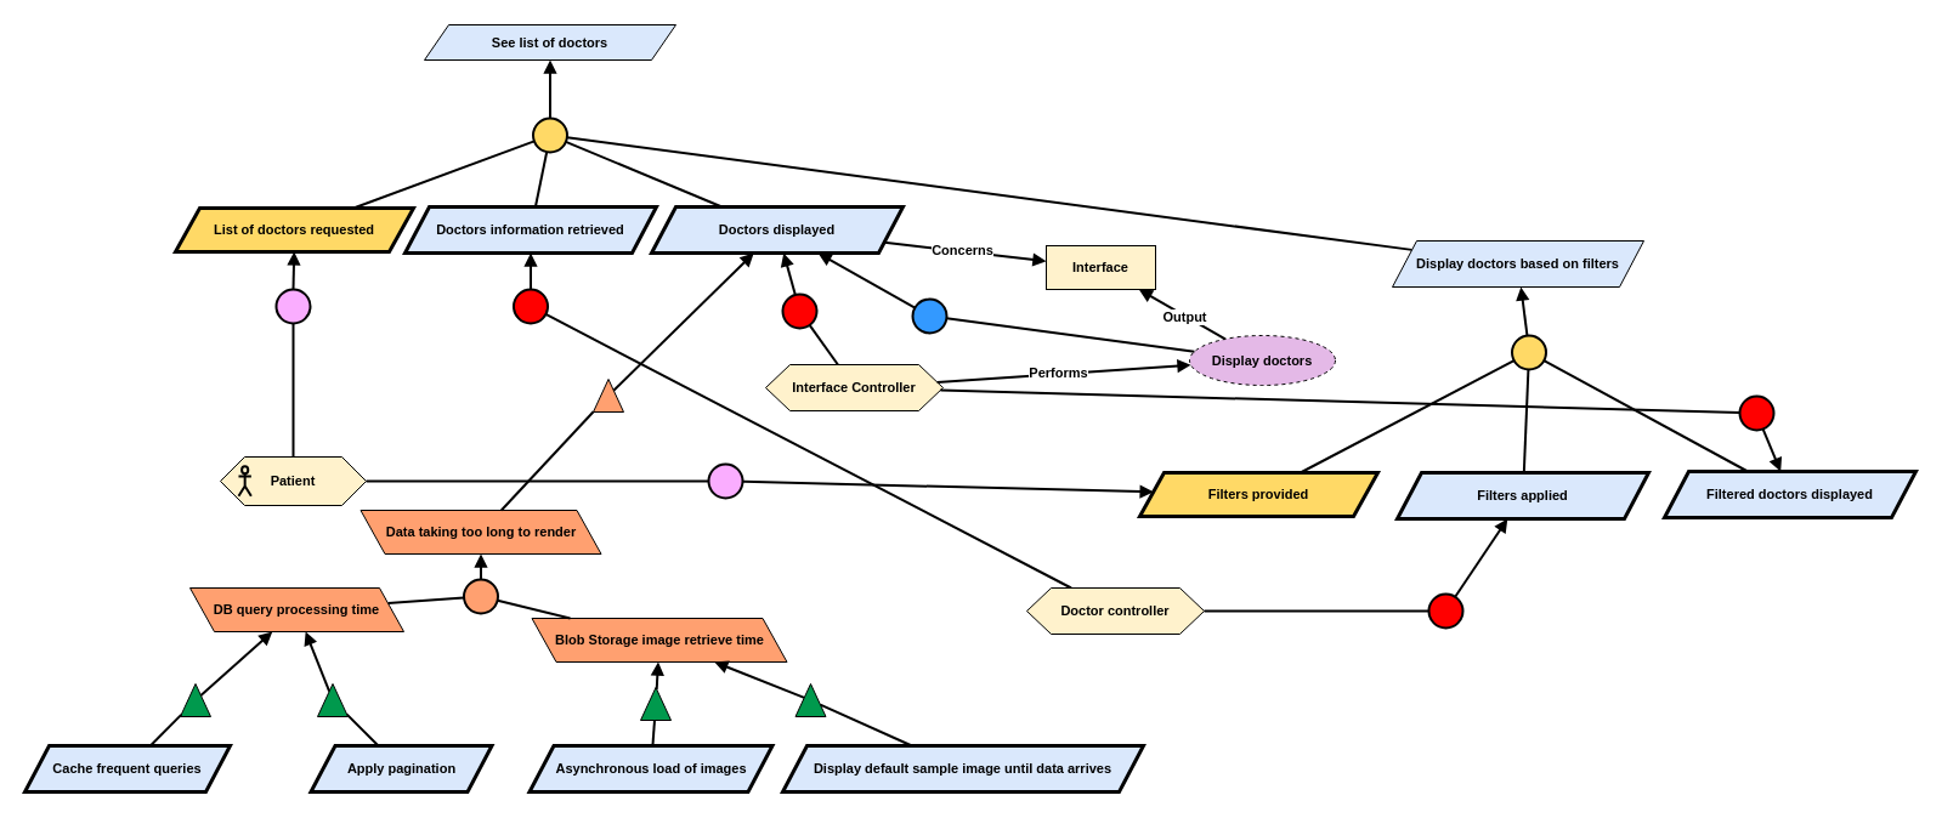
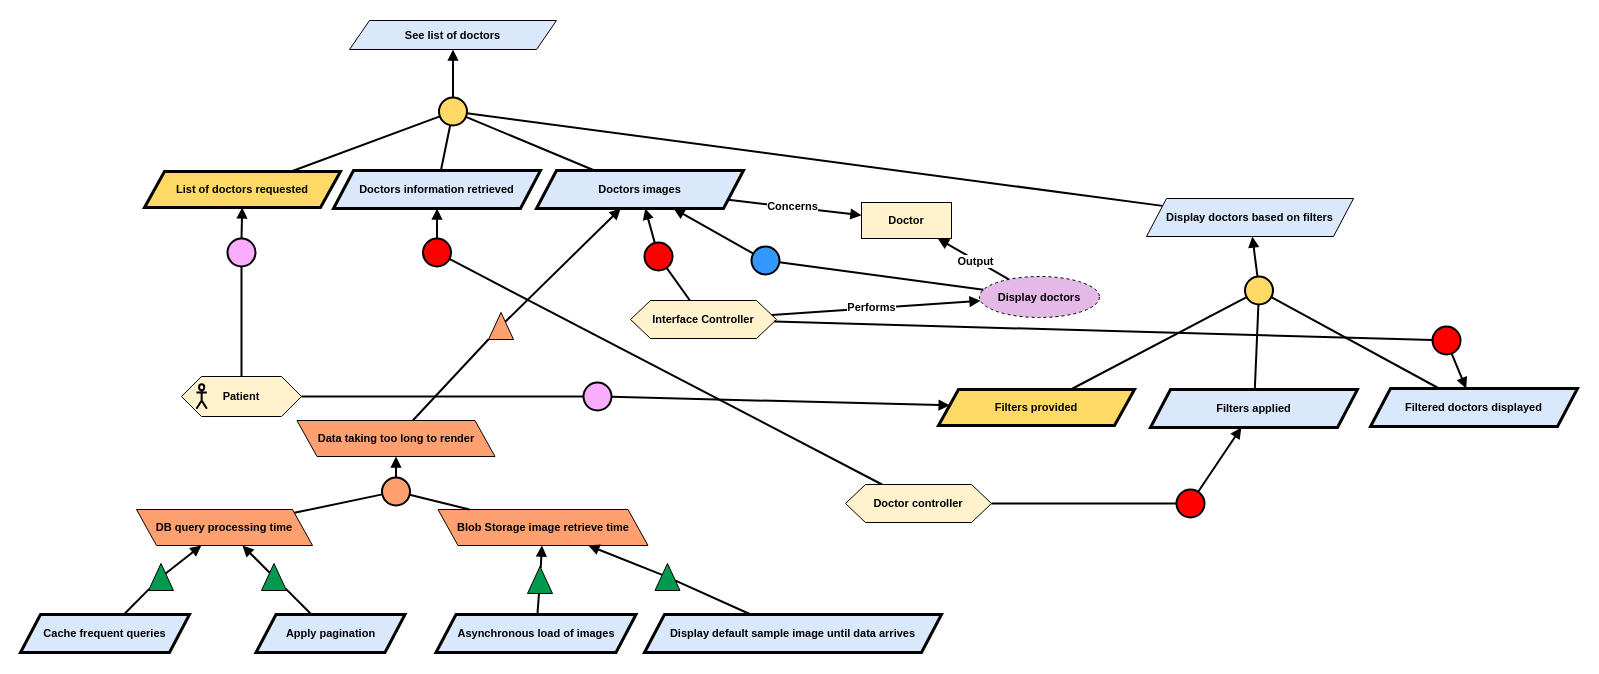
- <mxCell id="7" value="&lt;b&gt;Doctors displayed&lt;/b&gt;" style="shape=parallelogram;perimeter=parallelogramPerimeter;whiteSpace=wrap;html=1;fixedSize=1;fillColor=#dae8fc;strokeColor=#000000;fontFamily=Helvetica;fontSize=11;fontColor=default;labelBackgroundColor=none;strokeWidth=3;" parent="1" vertex="1"><mxGeometry x="536" y="170" width="207" height="38" as="geometry" /></mxCell>
+ <mxCell id="7" value="&lt;b&gt;Doctors images&lt;/b&gt;" style="shape=parallelogram;perimeter=parallelogramPerimeter;whiteSpace=wrap;html=1;fixedSize=1;fillColor=#dae8fc;strokeColor=#000000;fontFamily=Helvetica;fontSize=11;fontColor=default;labelBackgroundColor=none;strokeWidth=3;" parent="1" vertex="1"><mxGeometry x="536" y="170" width="207" height="38" as="geometry" /></mxCell>
- <mxCell id="57" value="&lt;b&gt;Interface&lt;/b&gt;" style="rounded=0;whiteSpace=wrap;html=1;fillColor=#FFF2CC;fontFamily=Helvetica;fontSize=11;fontColor=default;labelBackgroundColor=none;" parent="1" vertex="1"><mxGeometry x="861" y="202" width="90" height="36" as="geometry" /></mxCell>
+ <mxCell id="57" value="&lt;b&gt;Doctor&lt;/b&gt;" style="rounded=0;whiteSpace=wrap;html=1;fillColor=#FFF2CC;fontFamily=Helvetica;fontSize=11;fontColor=default;labelBackgroundColor=none;" parent="1" vertex="1"><mxGeometry x="861" y="202" width="90" height="36" as="geometry" /></mxCell>
- <mxCell id="50" value="DB query processing time" style="shape=parallelogram;perimeter=parallelogramPerimeter;whiteSpace=wrap;html=1;fixedSize=1;fillColor=#FFA070;fontStyle=1;fontFamily=Helvetica;fontSize=11;fontColor=default;labelBackgroundColor=none;flipH=1;flipV=0;" parent="1" vertex="1"><mxGeometry x="156" y="484" width="176" height="36" as="geometry" /></mxCell>
+ <mxCell id="50" value="DB query processing time" style="shape=parallelogram;perimeter=parallelogramPerimeter;whiteSpace=wrap;html=1;fixedSize=1;fillColor=#FFA070;fontStyle=1;fontFamily=Helvetica;fontSize=11;fontColor=default;labelBackgroundColor=none;flipH=1;flipV=0;" parent="1" vertex="1"><mxGeometry x="136" y="509" width="176" height="36" as="geometry" /></mxCell>
